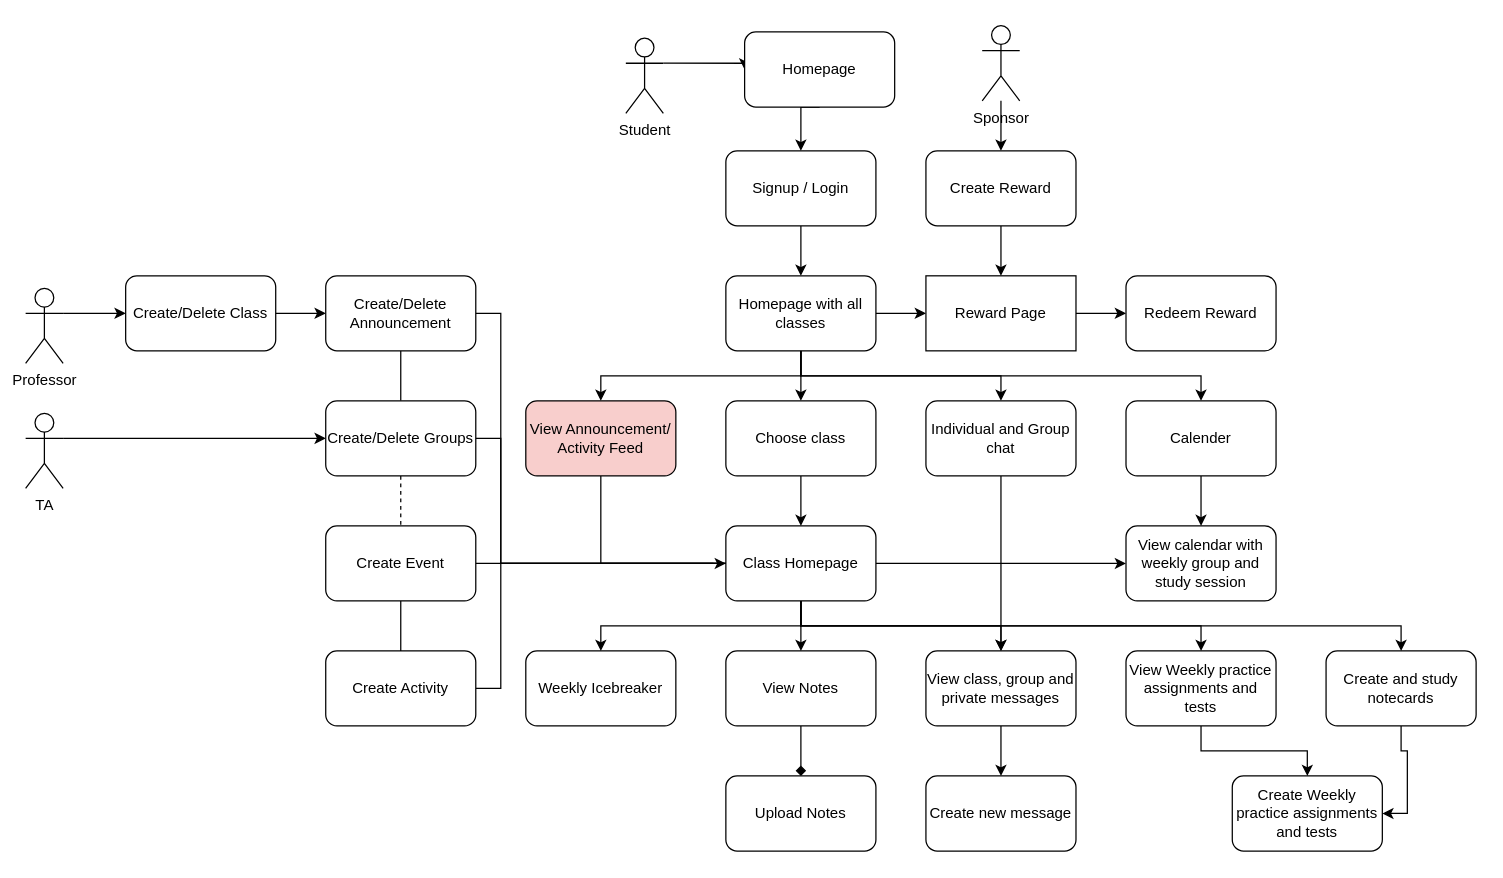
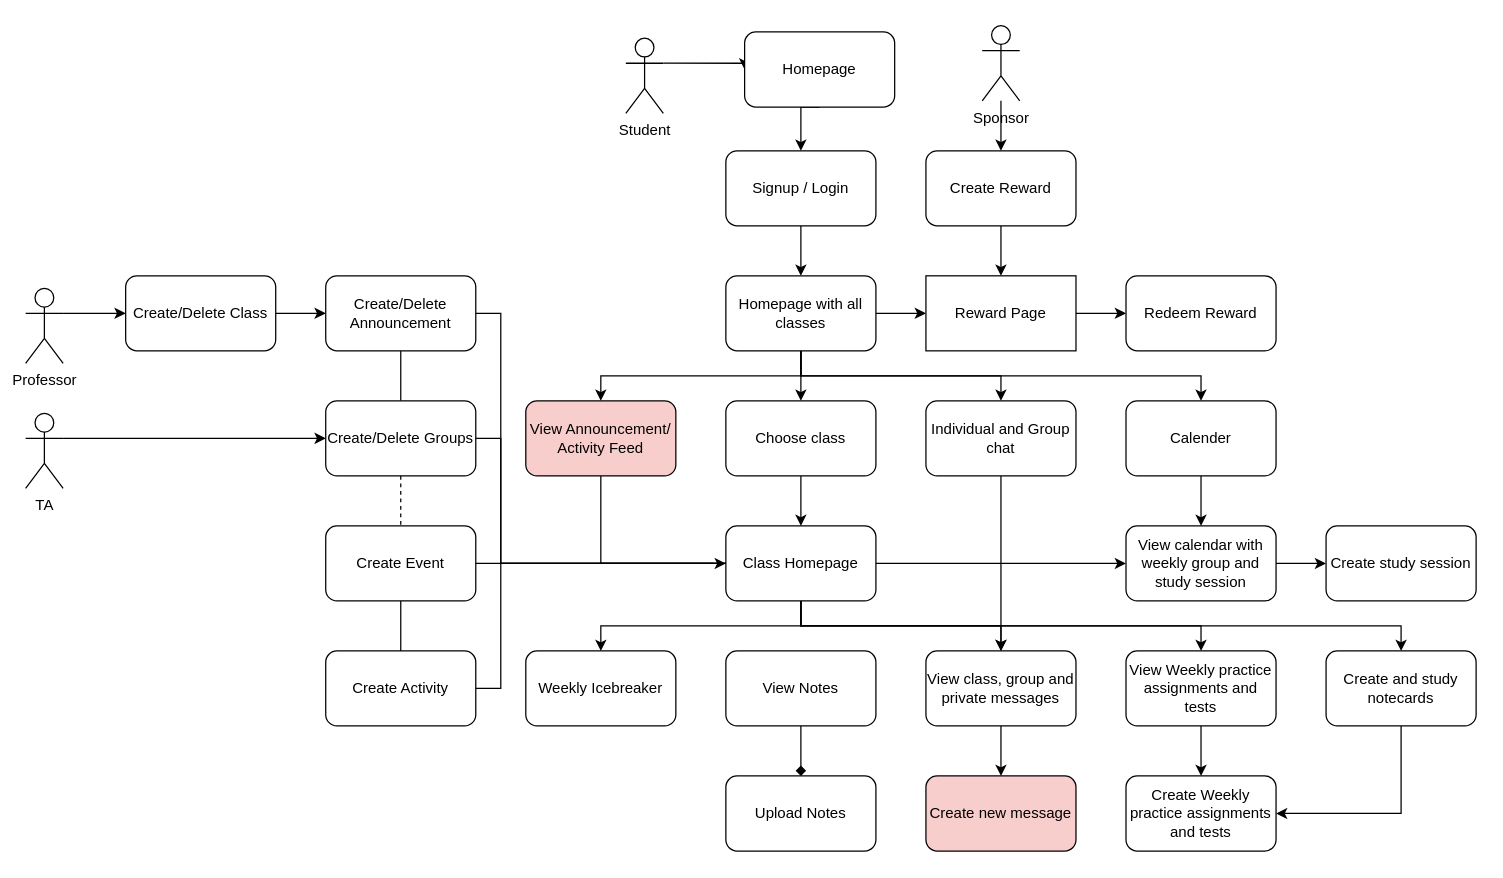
+ <mxCell id="18" style="edgeStyle=orthogonalEdgeStyle;rounded=0;orthogonalLoop=1;jettySize=auto;html=1;exitX=1;exitY=0.5;exitDx=0;exitDy=0;entryX=0;entryY=0.5;entryDx=0;entryDy=0;endArrow=classic;endFill=1;" edge="1" parent="1" source="19" target="67"><mxGeometry relative="1" as="geometry" /></mxCell>
+ <mxCell id="67" value="Create study session" style="rounded=1;whiteSpace=wrap;html=1;" vertex="1" parent="1"><mxGeometry x="1060" y="420" width="120" height="60" as="geometry" /></mxCell>
- <mxCell id="34" style="edgeStyle=orthogonalEdgeStyle;rounded=0;orthogonalLoop=1;jettySize=auto;html=1;exitX=0.5;exitY=1;exitDx=0;exitDy=0;entryX=0.5;entryY=0;entryDx=0;entryDy=0;endArrow=classic;endFill=1;" edge="1" parent="1" source="37" target="28"><mxGeometry relative="1" as="geometry" /></mxCell>
- <mxCell id="64" value="Create new message" style="rounded=1;whiteSpace=wrap;html=1;" vertex="1" parent="1"><mxGeometry x="740" y="620" width="120" height="60" as="geometry" /></mxCell>
+ <mxCell id="64" value="Create new message" style="rounded=1;whiteSpace=wrap;html=1;fillColor=#f8cecc;" vertex="1" parent="1"><mxGeometry x="740" y="620" width="120" height="60" as="geometry" /></mxCell>
- <mxCell id="66" value="Create Weekly practice assignments and tests" style="rounded=1;whiteSpace=wrap;html=1;" vertex="1" parent="1"><mxGeometry x="985" y="620" width="120" height="60" as="geometry" /></mxCell>
+ <mxCell id="66" value="Create Weekly practice assignments and tests" style="rounded=1;whiteSpace=wrap;html=1;" vertex="1" parent="1"><mxGeometry x="900" y="620" width="120" height="60" as="geometry" /></mxCell>
